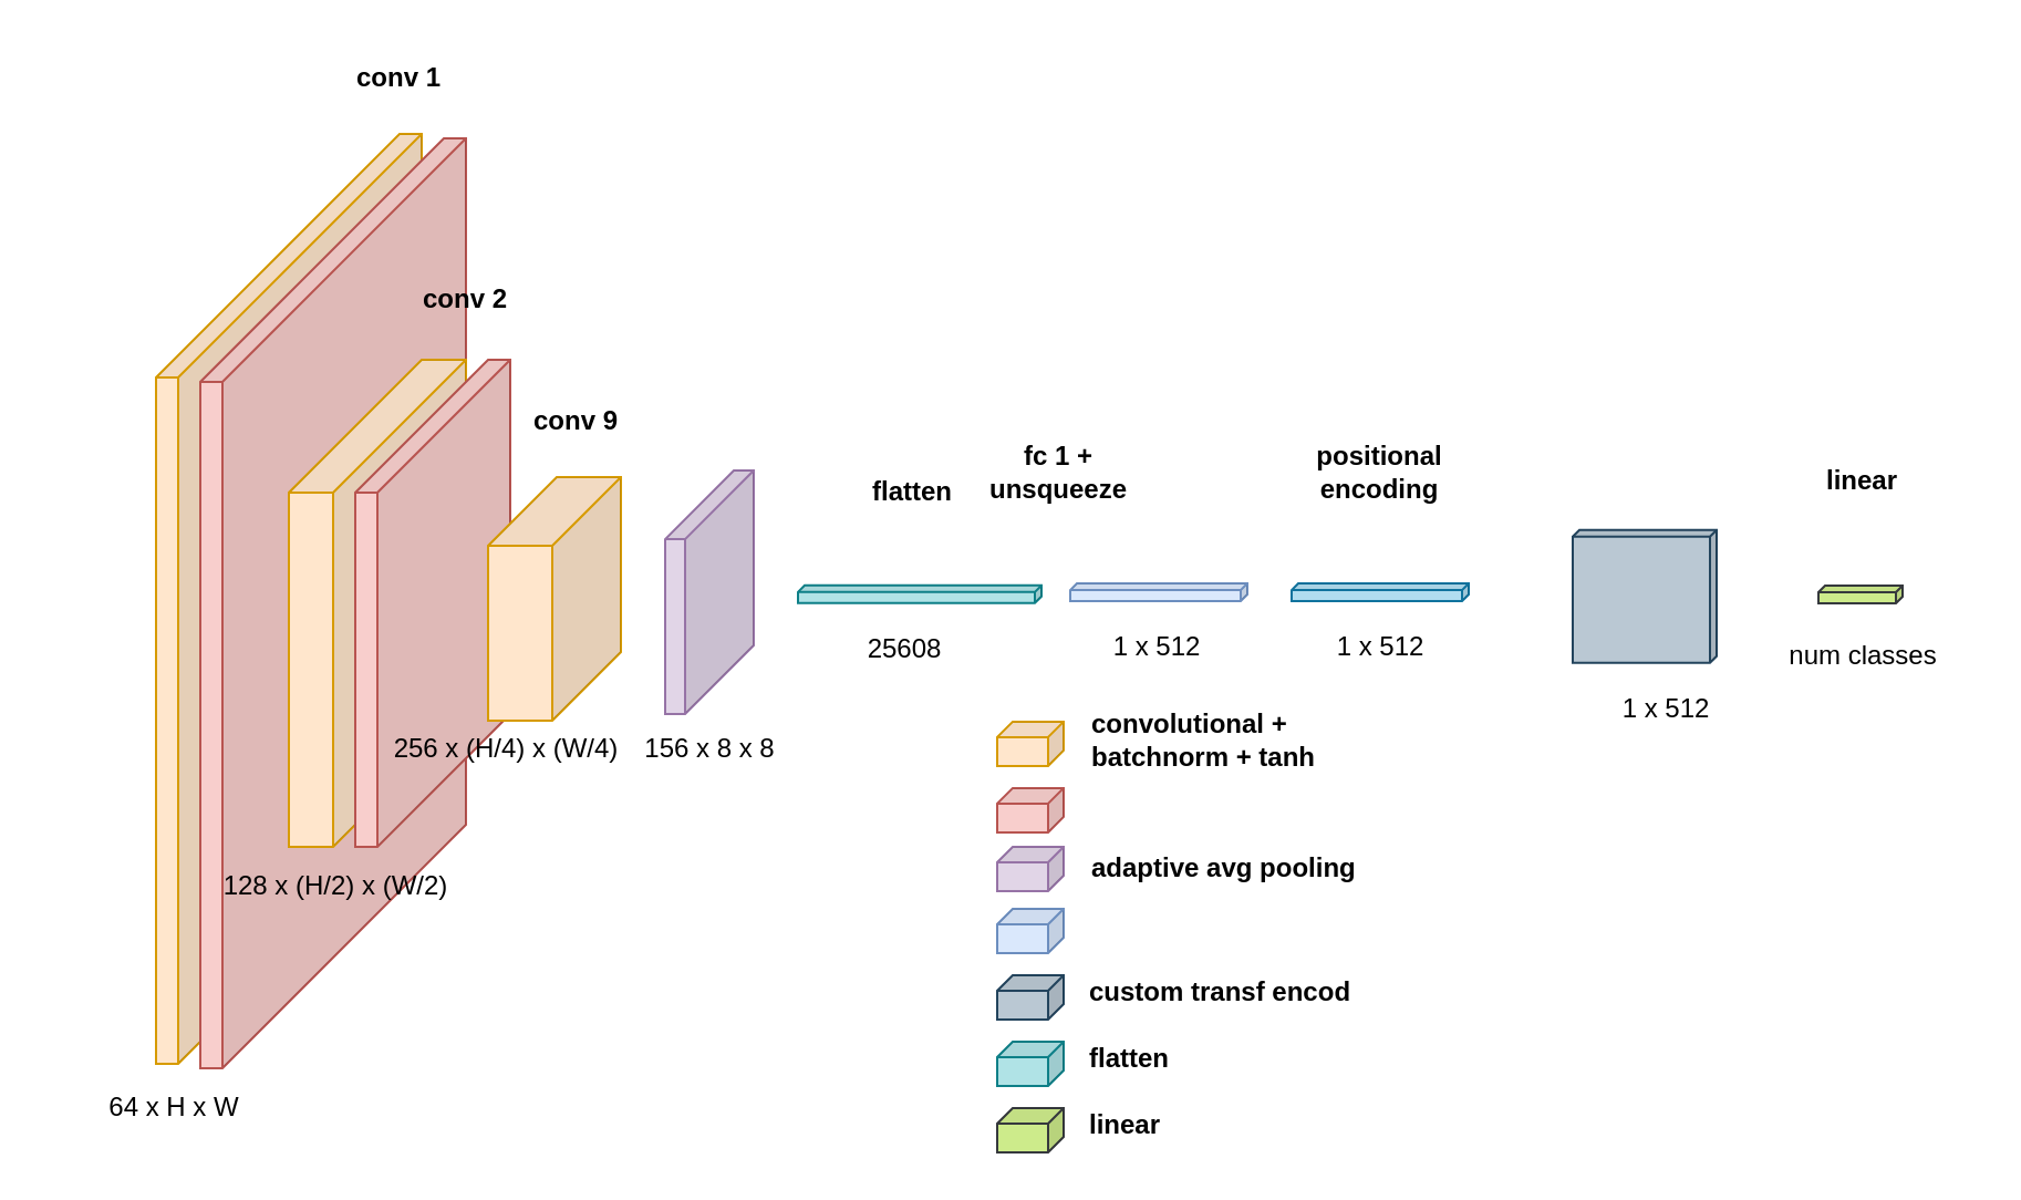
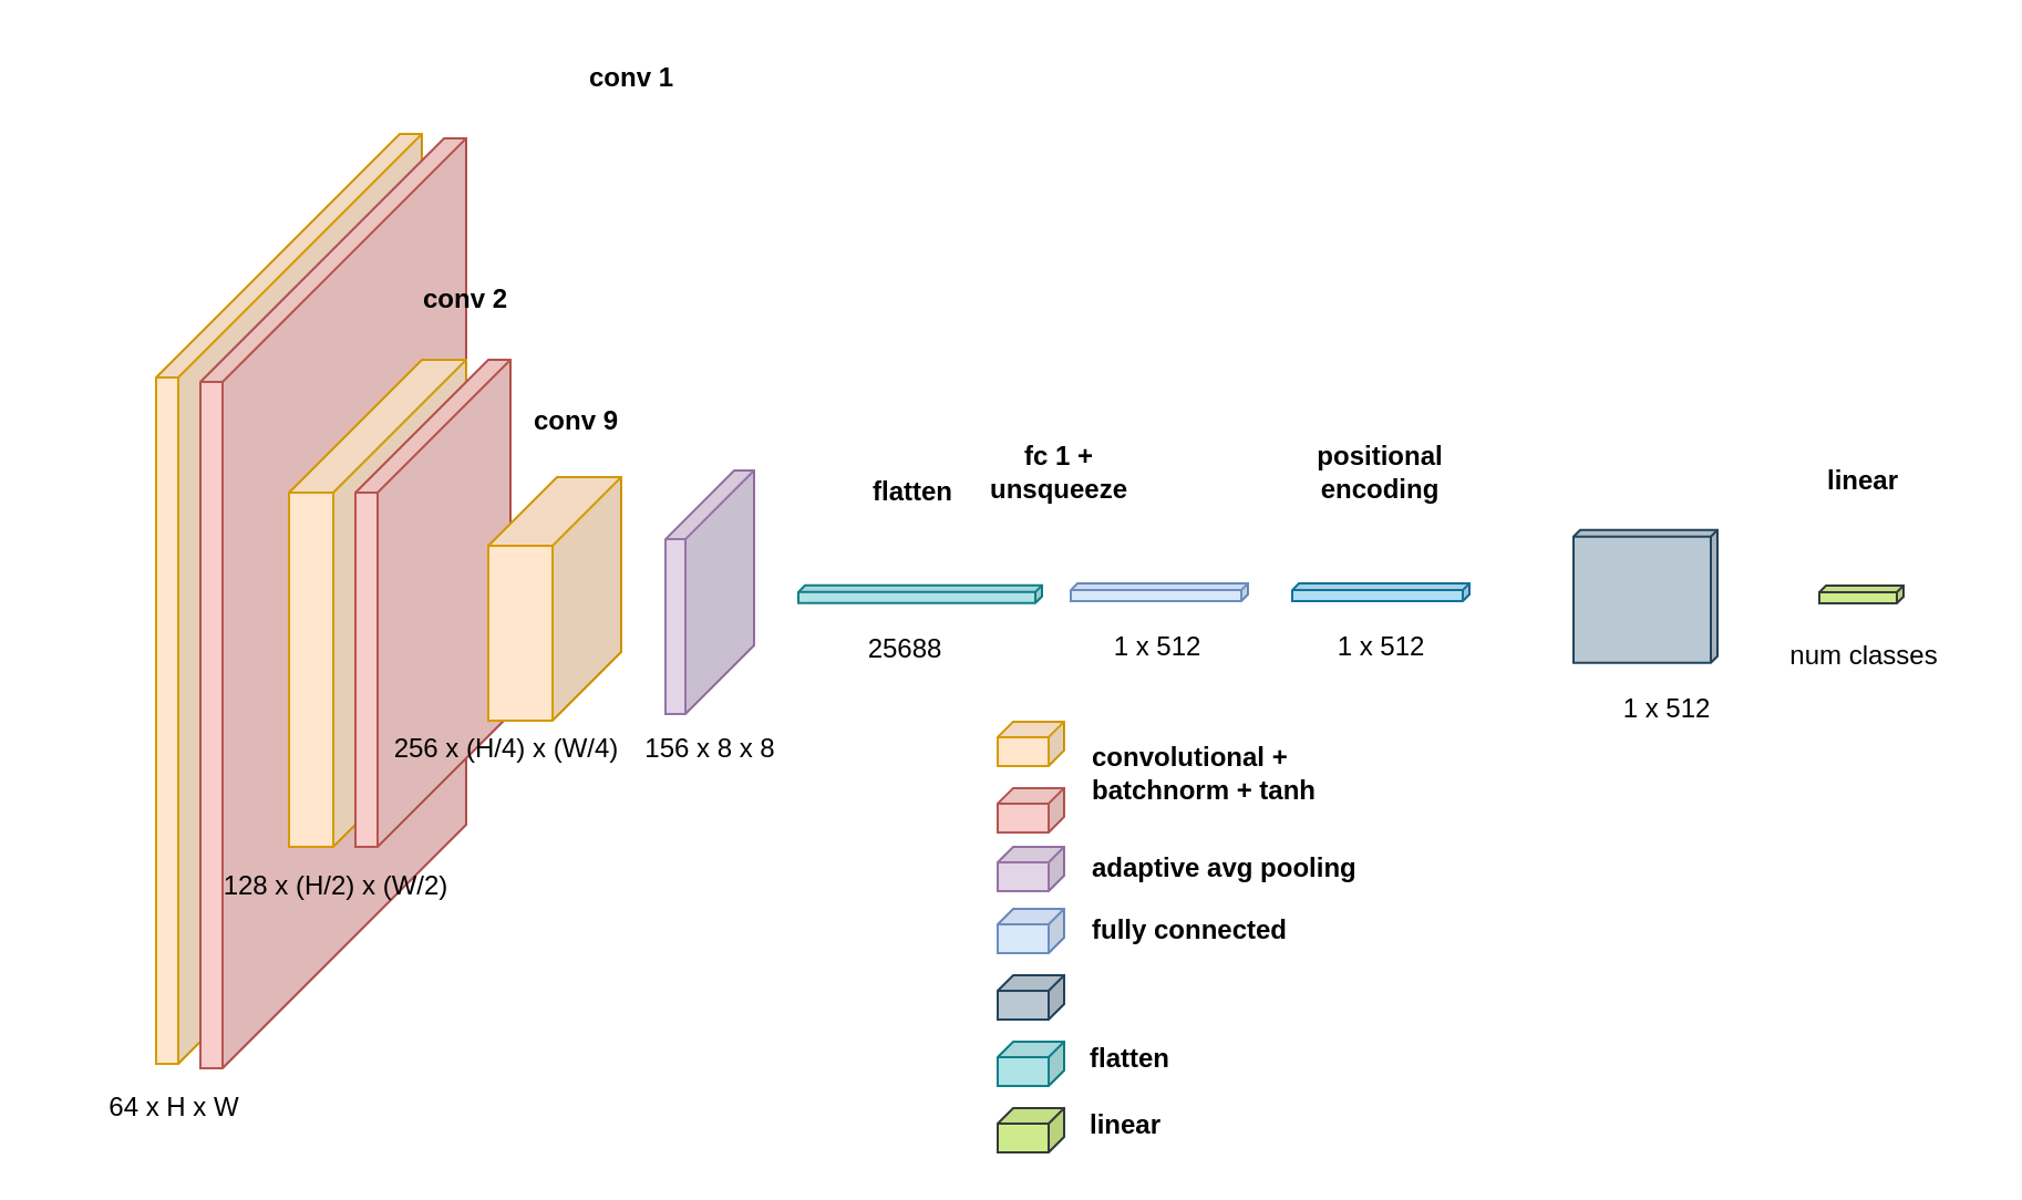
- <mxCell id="8" value="&lt;b&gt;conv 1&lt;/b&gt;" style="text;html=1;strokeColor=none;fillColor=none;align=center;verticalAlign=middle;whiteSpace=wrap;rounded=0;" parent="1" vertex="1"><mxGeometry x="160" y="20" width="40" height="30" as="geometry" /></mxCell>
+ <mxCell id="8" value="&lt;b&gt;conv 1&lt;/b&gt;" style="text;html=1;strokeColor=none;fillColor=none;align=center;verticalAlign=middle;whiteSpace=wrap;rounded=0;" parent="1" vertex="1"><mxGeometry x="265" y="20" width="40" height="30" as="geometry" /></mxCell>
- <mxCell id="34" value="25608" style="text;html=1;strokeColor=none;fillColor=none;align=center;verticalAlign=middle;whiteSpace=wrap;rounded=0;" parent="1" vertex="1"><mxGeometry x="350" y="278" width="117" height="30" as="geometry" /></mxCell>
+ <mxCell id="34" value="25688" style="text;html=1;strokeColor=none;fillColor=none;align=center;verticalAlign=middle;whiteSpace=wrap;rounded=0;" parent="1" vertex="1"><mxGeometry x="350" y="278" width="117" height="30" as="geometry" /></mxCell>
- <mxCell id="10" value="convolutional + batchnorm + tanh" style="text;html=1;strokeColor=none;fillColor=none;align=left;verticalAlign=middle;whiteSpace=wrap;rounded=0;fontStyle=1" parent="1" vertex="1"><mxGeometry x="491" y="322.5" width="138" height="23.88" as="geometry" /></mxCell>
+ <mxCell id="10" value="convolutional + batchnorm + tanh" style="text;html=1;strokeColor=none;fillColor=none;align=left;verticalAlign=middle;whiteSpace=wrap;rounded=0;fontStyle=1" parent="1" vertex="1"><mxGeometry x="491" y="337.5" width="138" height="23.88" as="geometry" /></mxCell>
+ <mxCell id="11" value="fully connected" style="text;html=1;strokeColor=none;fillColor=none;align=left;verticalAlign=middle;whiteSpace=wrap;rounded=0;fontStyle=1" parent="1" vertex="1"><mxGeometry x="491" y="408.06" width="138" height="23.88" as="geometry" /></mxCell>
- <mxCell id="19" value="custom transf encod" style="text;html=1;strokeColor=none;fillColor=none;align=left;verticalAlign=middle;whiteSpace=wrap;rounded=0;fontStyle=1" parent="1" vertex="1"><mxGeometry x="490" y="436.12" width="138" height="23.88" as="geometry" /></mxCell>
